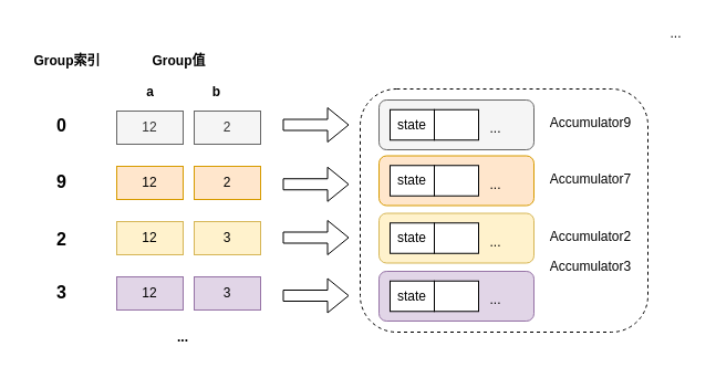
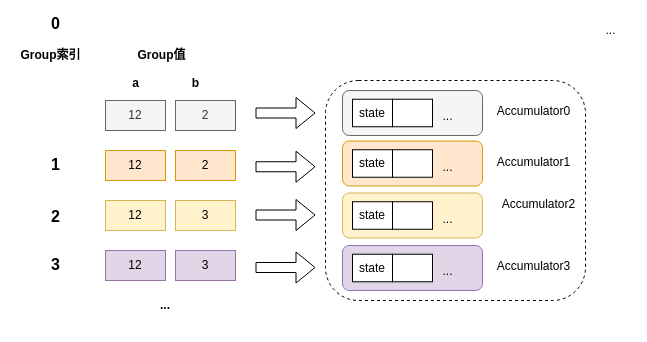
- <mxCell id="19" value="Group索引" style="text;html=1;align=center;verticalAlign=middle;resizable=0;points=[];autosize=1;strokeColor=none;fillColor=none;fontStyle=1" vertex="1" parent="1"><mxGeometry x="20" y="45" width="80" height="20" as="geometry" /></mxCell>
+ <mxCell id="19" value="Group索引" style="text;html=1;align=center;verticalAlign=middle;resizable=0;points=[];autosize=1;strokeColor=none;fillColor=none;fontStyle=1" vertex="1" parent="1"><mxGeometry x="10" y="45" width="80" height="20" as="geometry" /></mxCell>
- <mxCell id="23" value="Accumulator9" style="text;html=1;align=center;verticalAlign=middle;resizable=0;points=[];autosize=1;strokeColor=none;" vertex="1" parent="1"><mxGeometry x="488" y="101" width="90" height="20" as="geometry" /></mxCell>
+ <mxCell id="23" value="Accumulator0" style="text;html=1;align=center;verticalAlign=middle;resizable=0;points=[];autosize=1;strokeColor=none;" vertex="1" parent="1"><mxGeometry x="488" y="101" width="90" height="20" as="geometry" /></mxCell>
- <mxCell id="15" value="0" style="text;html=1;align=center;verticalAlign=middle;resizable=0;points=[];autosize=1;strokeColor=none;fontStyle=1;fontSize=16;" vertex="1" parent="1"><mxGeometry x="45" y="103" width="20" height="20" as="geometry" /></mxCell>
+ <mxCell id="15" value="0" style="text;html=1;align=center;verticalAlign=middle;resizable=0;points=[];autosize=1;strokeColor=none;fontStyle=1;fontSize=16;" vertex="1" parent="1"><mxGeometry x="45" y="13" width="20" height="20" as="geometry" /></mxCell>
- <mxCell id="27" value="Accumulator7" style="text;html=1;align=center;verticalAlign=middle;resizable=0;points=[];autosize=1;strokeColor=none;" vertex="1" parent="1"><mxGeometry x="488" y="151.5" width="90" height="20" as="geometry" /></mxCell>
+ <mxCell id="27" value="Accumulator1" style="text;html=1;align=center;verticalAlign=middle;resizable=0;points=[];autosize=1;strokeColor=none;" vertex="1" parent="1"><mxGeometry x="488" y="151.5" width="90" height="20" as="geometry" /></mxCell>
- <mxCell id="16" value="9" style="text;html=1;align=center;verticalAlign=middle;resizable=0;points=[];autosize=1;strokeColor=none;fontStyle=1;fontSize=16;" vertex="1" parent="1"><mxGeometry x="45" y="154" width="20" height="20" as="geometry" /></mxCell>
+ <mxCell id="16" value="1" style="text;html=1;align=center;verticalAlign=middle;resizable=0;points=[];autosize=1;strokeColor=none;fontStyle=1;fontSize=16;" vertex="1" parent="1"><mxGeometry x="45" y="154" width="20" height="20" as="geometry" /></mxCell>
- <mxCell id="31" value="Accumulator2" style="text;html=1;align=center;verticalAlign=middle;resizable=0;points=[];autosize=1;strokeColor=none;" vertex="1" parent="1"><mxGeometry x="488" y="203.5" width="90" height="20" as="geometry" /></mxCell>
+ <mxCell id="31" value="Accumulator2" style="text;html=1;align=center;verticalAlign=middle;resizable=0;points=[];autosize=1;strokeColor=none;" vertex="1" parent="1"><mxGeometry x="493" y="193.5" width="90" height="20" as="geometry" /></mxCell>
- <mxCell id="39" value="Accumulator3" style="text;html=1;align=center;verticalAlign=middle;resizable=0;points=[];autosize=1;strokeColor=none;" vertex="1" parent="1"><mxGeometry x="488" y="231" width="90" height="20" as="geometry" /></mxCell>
+ <mxCell id="39" value="Accumulator3" style="text;html=1;align=center;verticalAlign=middle;resizable=0;points=[];autosize=1;strokeColor=none;" vertex="1" parent="1"><mxGeometry x="488" y="256" width="90" height="20" as="geometry" /></mxCell>
